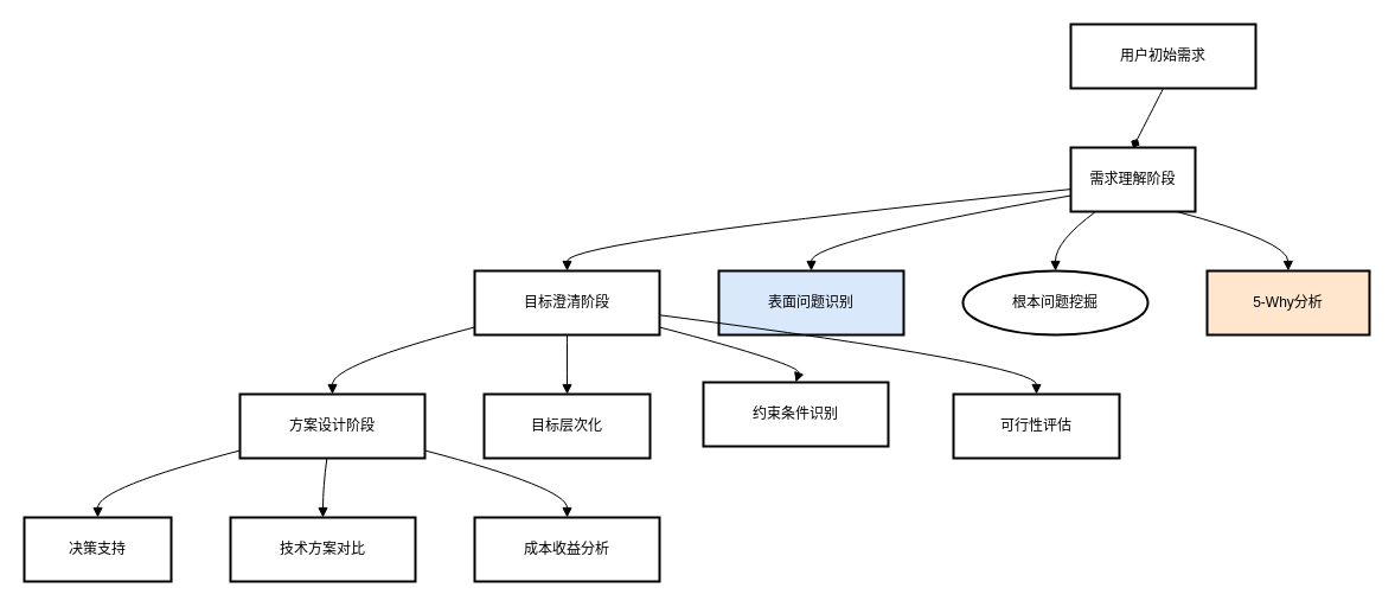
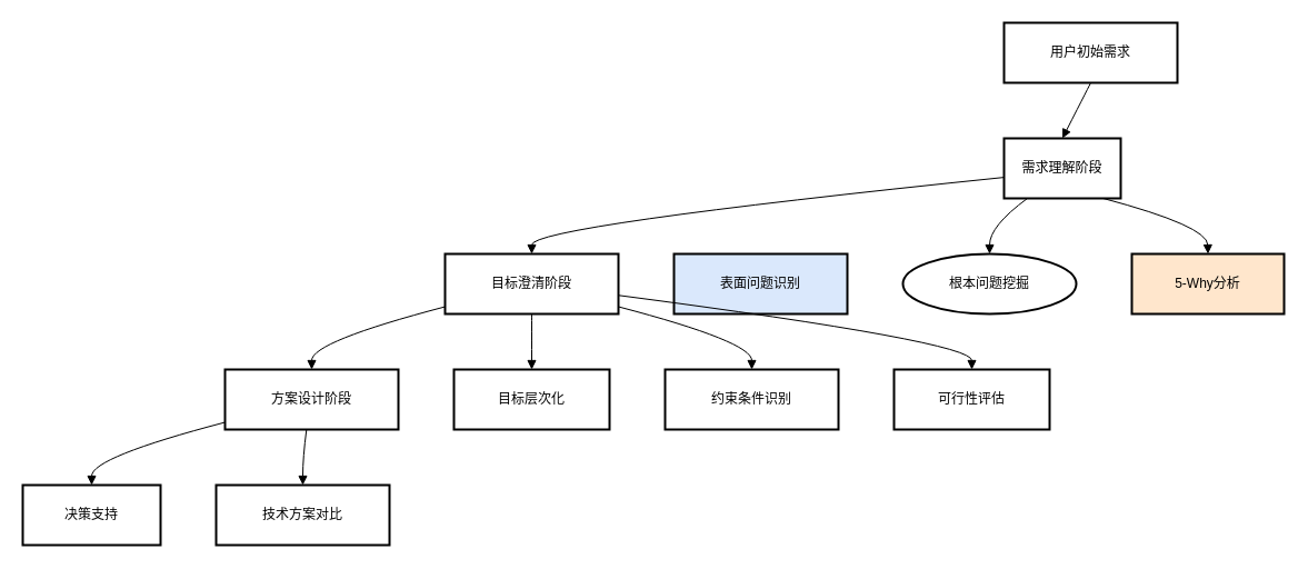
- <mxCell id="15" value="" style="curved=1;startArrow=none;endArrow=diamond;exitX=0.5;exitY=1;entryX=0.5;entryY=0;rounded=0;" edge="1" parent="1" source="2" target="3"><mxGeometry relative="1" as="geometry"><Array as="points" /></mxGeometry></mxCell>
+ <mxCell id="15" value="" style="curved=1;startArrow=none;endArrow=block;exitX=0.5;exitY=1;entryX=0.5;entryY=0;rounded=0;" edge="1" parent="1" source="2" target="3"><mxGeometry relative="1" as="geometry"><Array as="points" /></mxGeometry></mxCell>
- <mxCell id="19" value="" style="curved=1;startArrow=none;endArrow=block;exitX=0;exitY=0.75;entryX=0.5;entryY=0;rounded=0;" edge="1" parent="1" source="3" target="7"><mxGeometry relative="1" as="geometry"><Array as="points"><mxPoint x="684" y="203" /></Array></mxGeometry></mxCell>
- <mxCell id="11" value="约束条件识别" style="whiteSpace=wrap;strokeWidth=2;" vertex="1" parent="1"><mxGeometry x="593" y="322" width="156" height="54" as="geometry" /></mxCell>
+ <mxCell id="11" value="约束条件识别" style="whiteSpace=wrap;strokeWidth=2;" vertex="1" parent="1"><mxGeometry x="598" y="332" width="156" height="54" as="geometry" /></mxCell>
- <mxCell id="26" value="" style="curved=1;startArrow=none;endArrow=block;exitX=1;exitY=0.88;entryX=0.5;entryY=0;rounded=0;" edge="1" parent="1" source="5" target="14"><mxGeometry relative="1" as="geometry"><Array as="points"><mxPoint x="478" y="411" /></Array></mxGeometry></mxCell>
- <mxCell id="14" value="成本收益分析" style="whiteSpace=wrap;strokeWidth=2;" vertex="1" parent="1"><mxGeometry x="400" y="436" width="156" height="54" as="geometry" /></mxCell>
